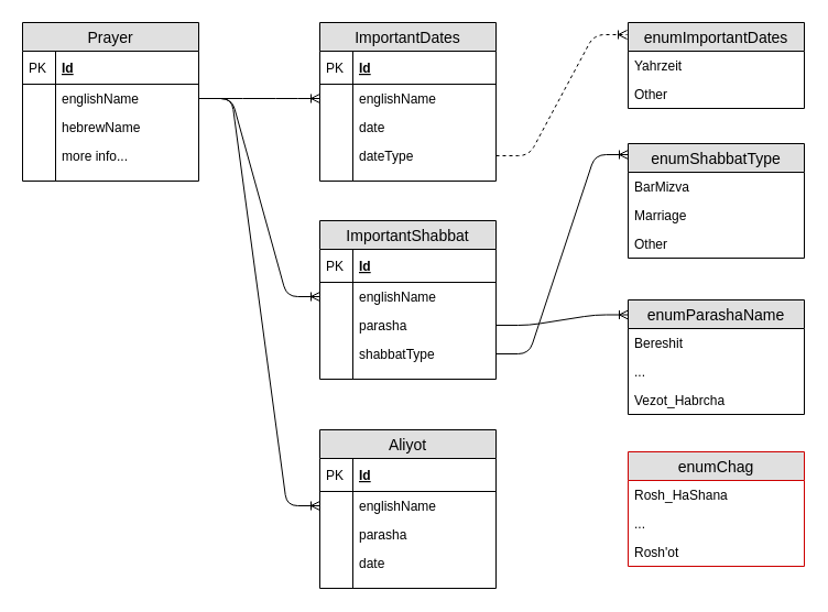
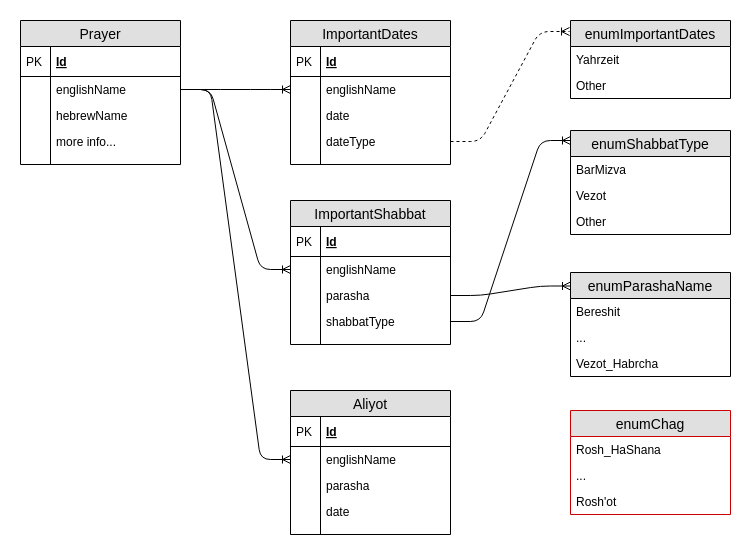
- <mxCell id="42" value="Marriage" style="text;strokeColor=none;fillColor=none;spacingLeft=4;spacingRight=4;overflow=hidden;rotatable=0;points=[[0,0.5],[1,0.5]];portConstraint=eastwest;fontSize=12;" vertex="1" parent="40"><mxGeometry y="52" width="160" height="26" as="geometry" /></mxCell>
+ <mxCell id="42" value="Vezot" style="text;strokeColor=none;fillColor=none;spacingLeft=4;spacingRight=4;overflow=hidden;rotatable=0;points=[[0,0.5],[1,0.5]];portConstraint=eastwest;fontSize=12;" vertex="1" parent="40"><mxGeometry y="52" width="160" height="26" as="geometry" /></mxCell>
